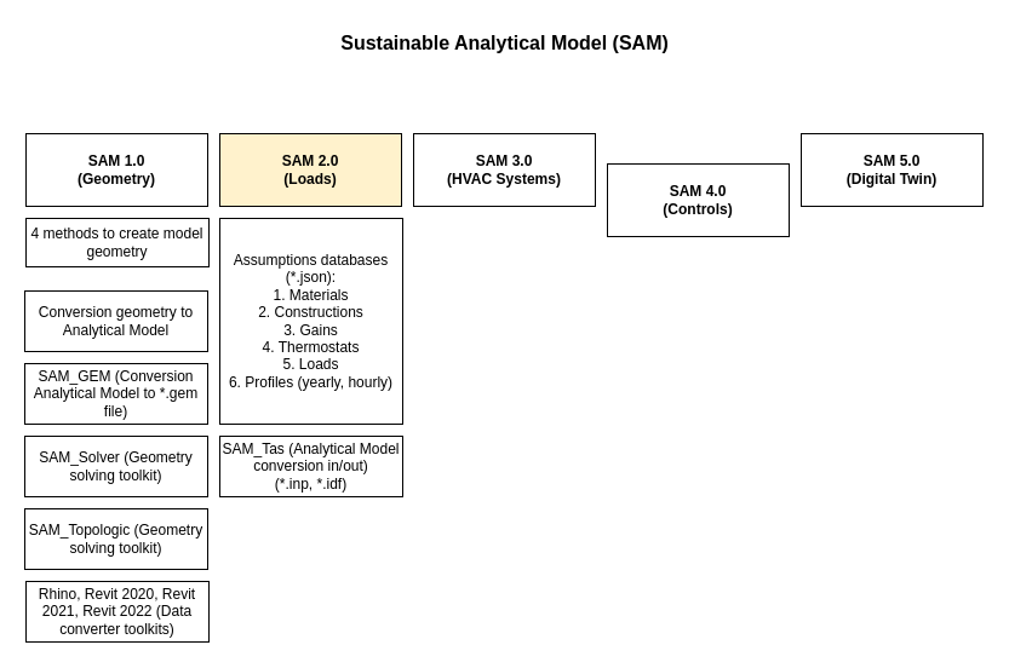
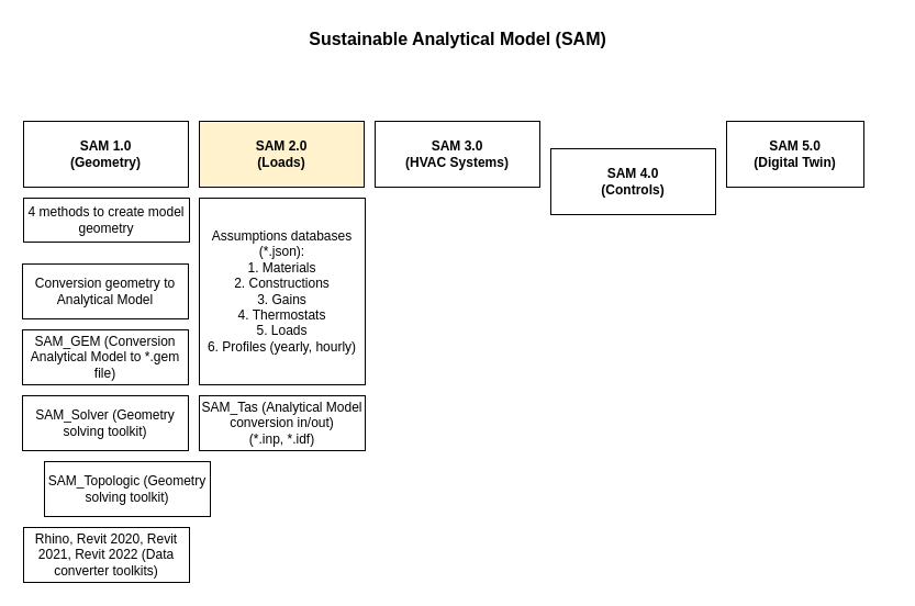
- <mxCell id="7" value="SAM 5.0&lt;br&gt;(Digital Twin)" style="rounded=0;whiteSpace=wrap;html=1;fontStyle=1" parent="1" vertex="1"><mxGeometry x="661" y="110" width="150" height="60" as="geometry" /></mxCell>
+ <mxCell id="7" value="SAM 5.0&lt;br&gt;(Digital Twin)" style="rounded=0;whiteSpace=wrap;html=1;fontStyle=1" parent="1" vertex="1"><mxGeometry x="661" y="110" width="125" height="60" as="geometry" /></mxCell>
- <mxCell id="12" value="SAM_Topologic (Geometry solving toolkit)" style="rounded=0;whiteSpace=wrap;html=1;" vertex="1" parent="1"><mxGeometry x="20" y="420" width="151" height="50" as="geometry" /></mxCell>
+ <mxCell id="12" value="SAM_Topologic (Geometry solving toolkit)" style="rounded=0;whiteSpace=wrap;html=1;" vertex="1" parent="1"><mxGeometry x="40" y="420" width="151" height="50" as="geometry" /></mxCell>
